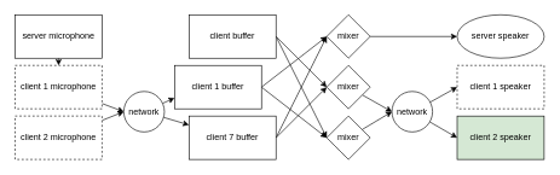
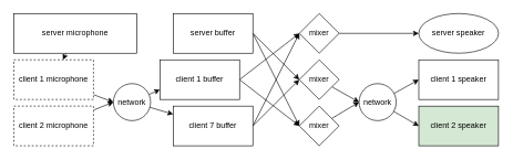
- <mxCell id="12" value="server microphone" style="rounded=0;whiteSpace=wrap;html=1;" vertex="1" parent="1"><mxGeometry x="20" y="20" width="120" height="60" as="geometry" /></mxCell>
+ <mxCell id="12" value="server microphone" style="rounded=0;whiteSpace=wrap;html=1;" vertex="1" parent="1"><mxGeometry x="20" y="20" width="185" height="60" as="geometry" /></mxCell>
- <mxCell id="10" value="client buffer" style="rounded=0;whiteSpace=wrap;html=1;" vertex="1" parent="1"><mxGeometry x="260" y="20" width="120" height="60" as="geometry" /></mxCell>
+ <mxCell id="10" value="server buffer" style="rounded=0;whiteSpace=wrap;html=1;" vertex="1" parent="1"><mxGeometry x="260" y="20" width="120" height="60" as="geometry" /></mxCell>
- <mxCell id="18" value="client 1 speaker" style="rounded=0;whiteSpace=wrap;html=1;dashed=1;" vertex="1" parent="1"><mxGeometry x="630" y="90" width="120" height="60" as="geometry" /></mxCell>
+ <mxCell id="18" value="client 1 speaker" style="rounded=0;whiteSpace=wrap;html=1;" vertex="1" parent="1"><mxGeometry x="630" y="90" width="120" height="60" as="geometry" /></mxCell>
